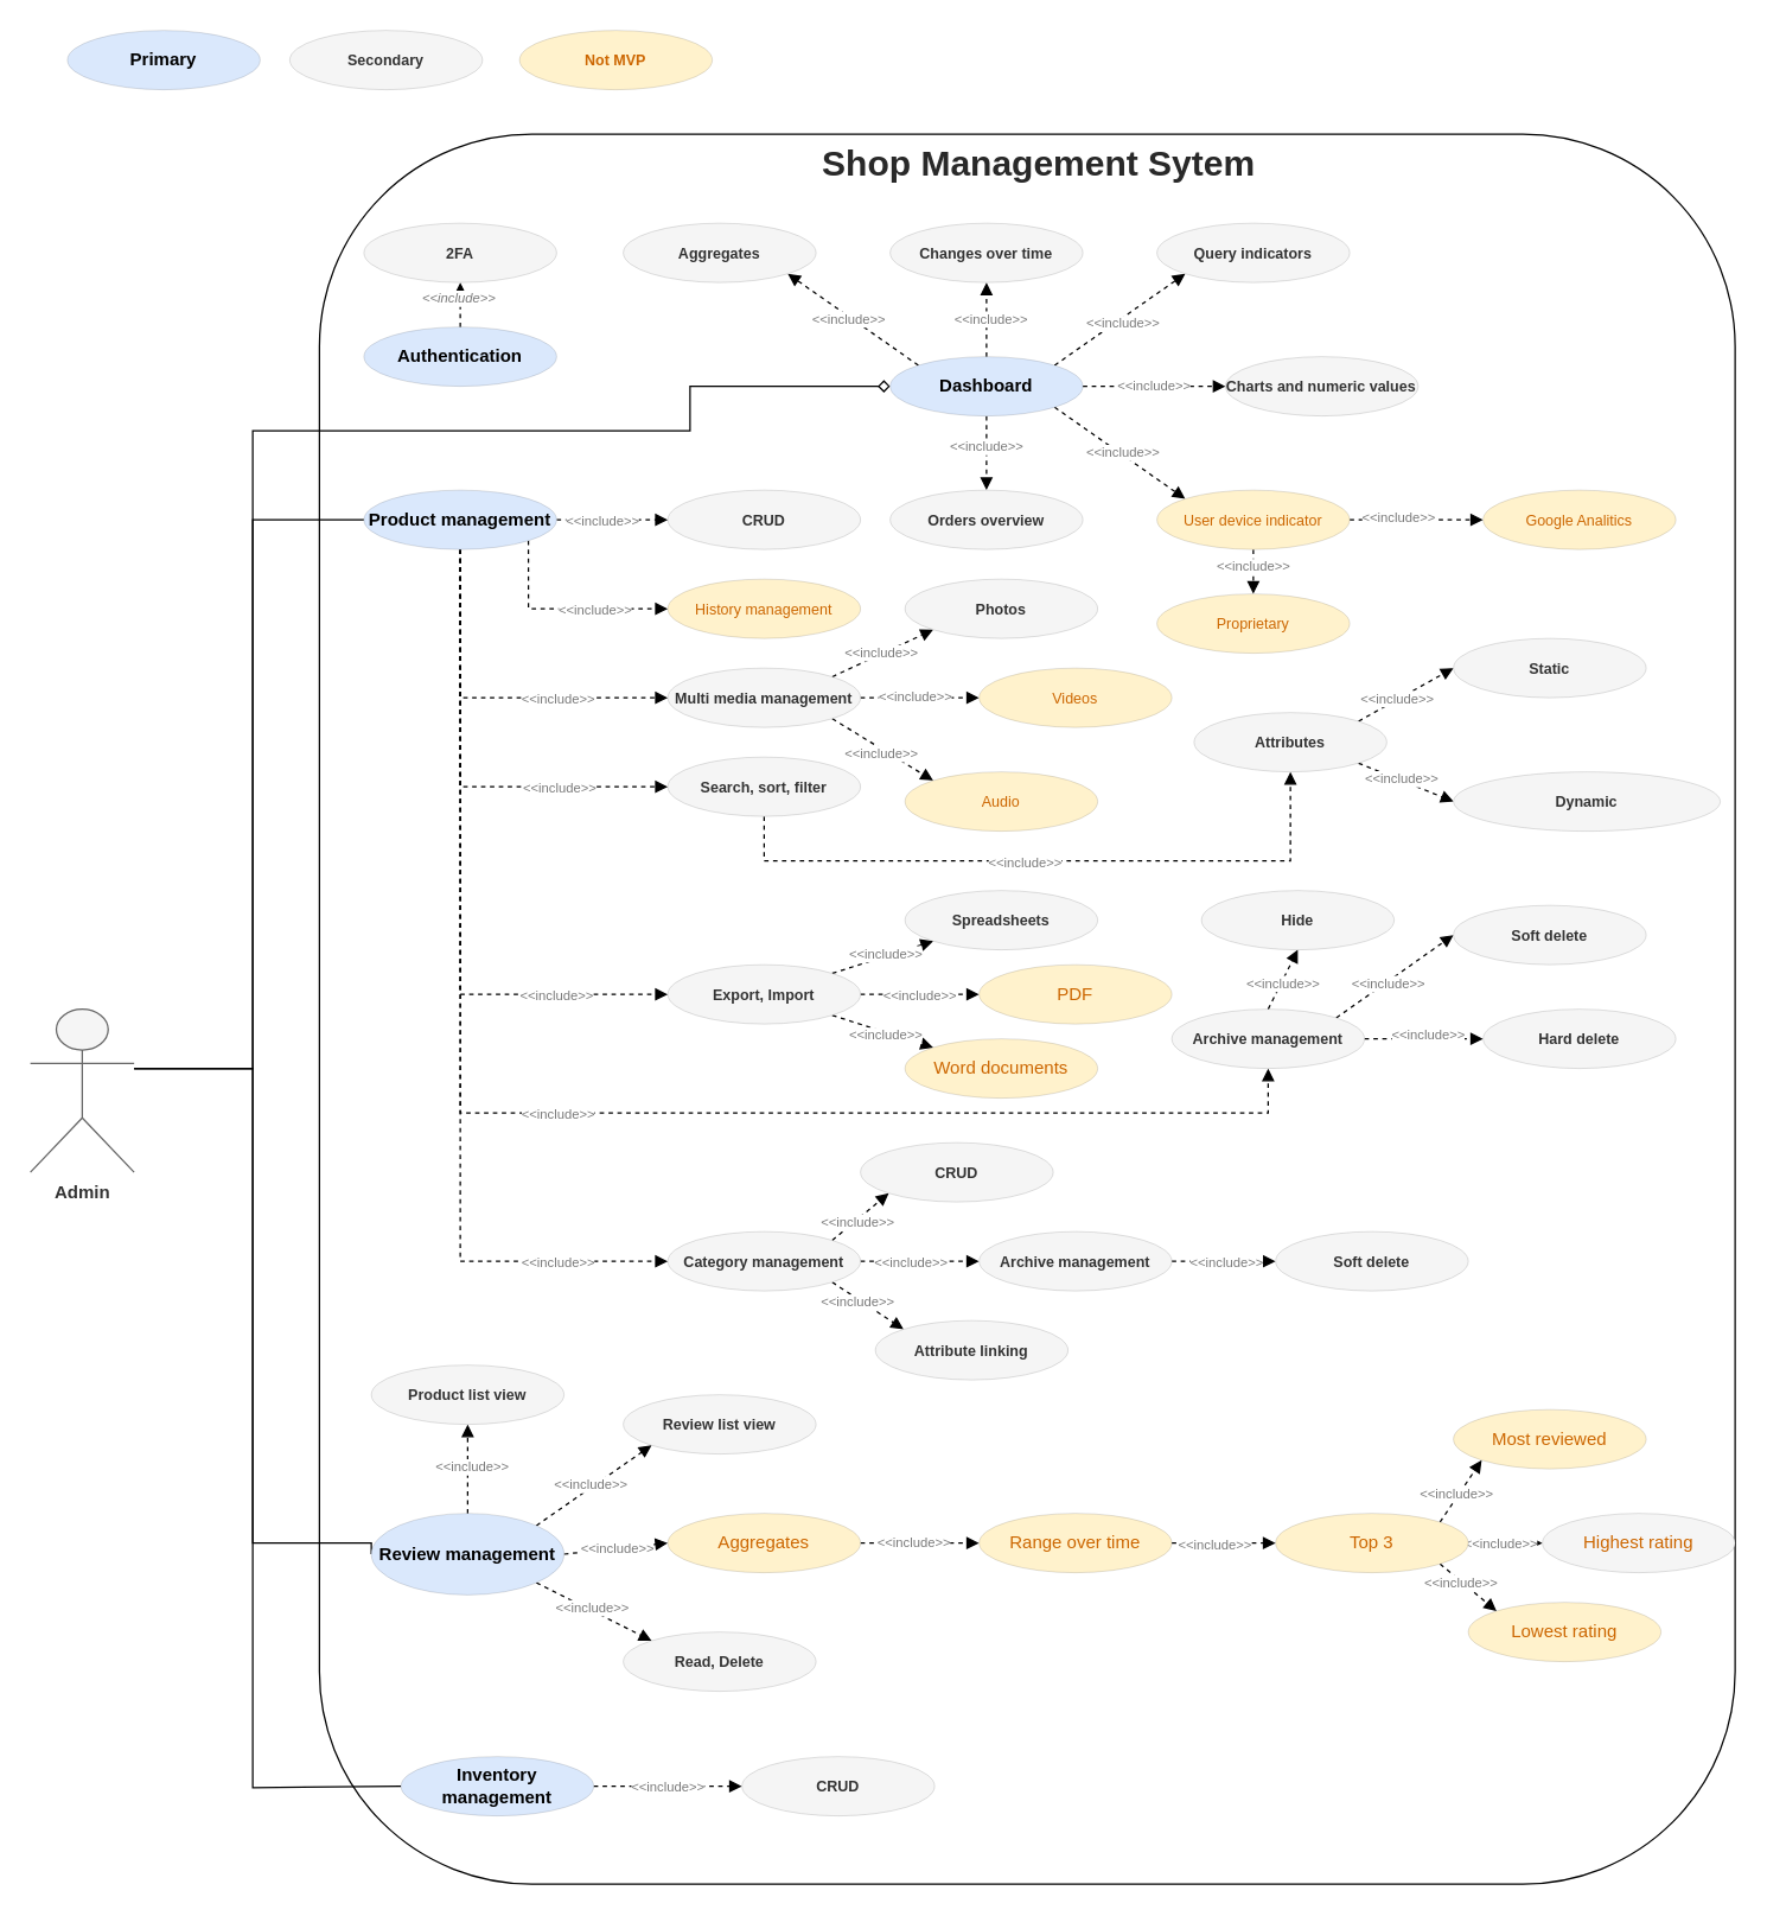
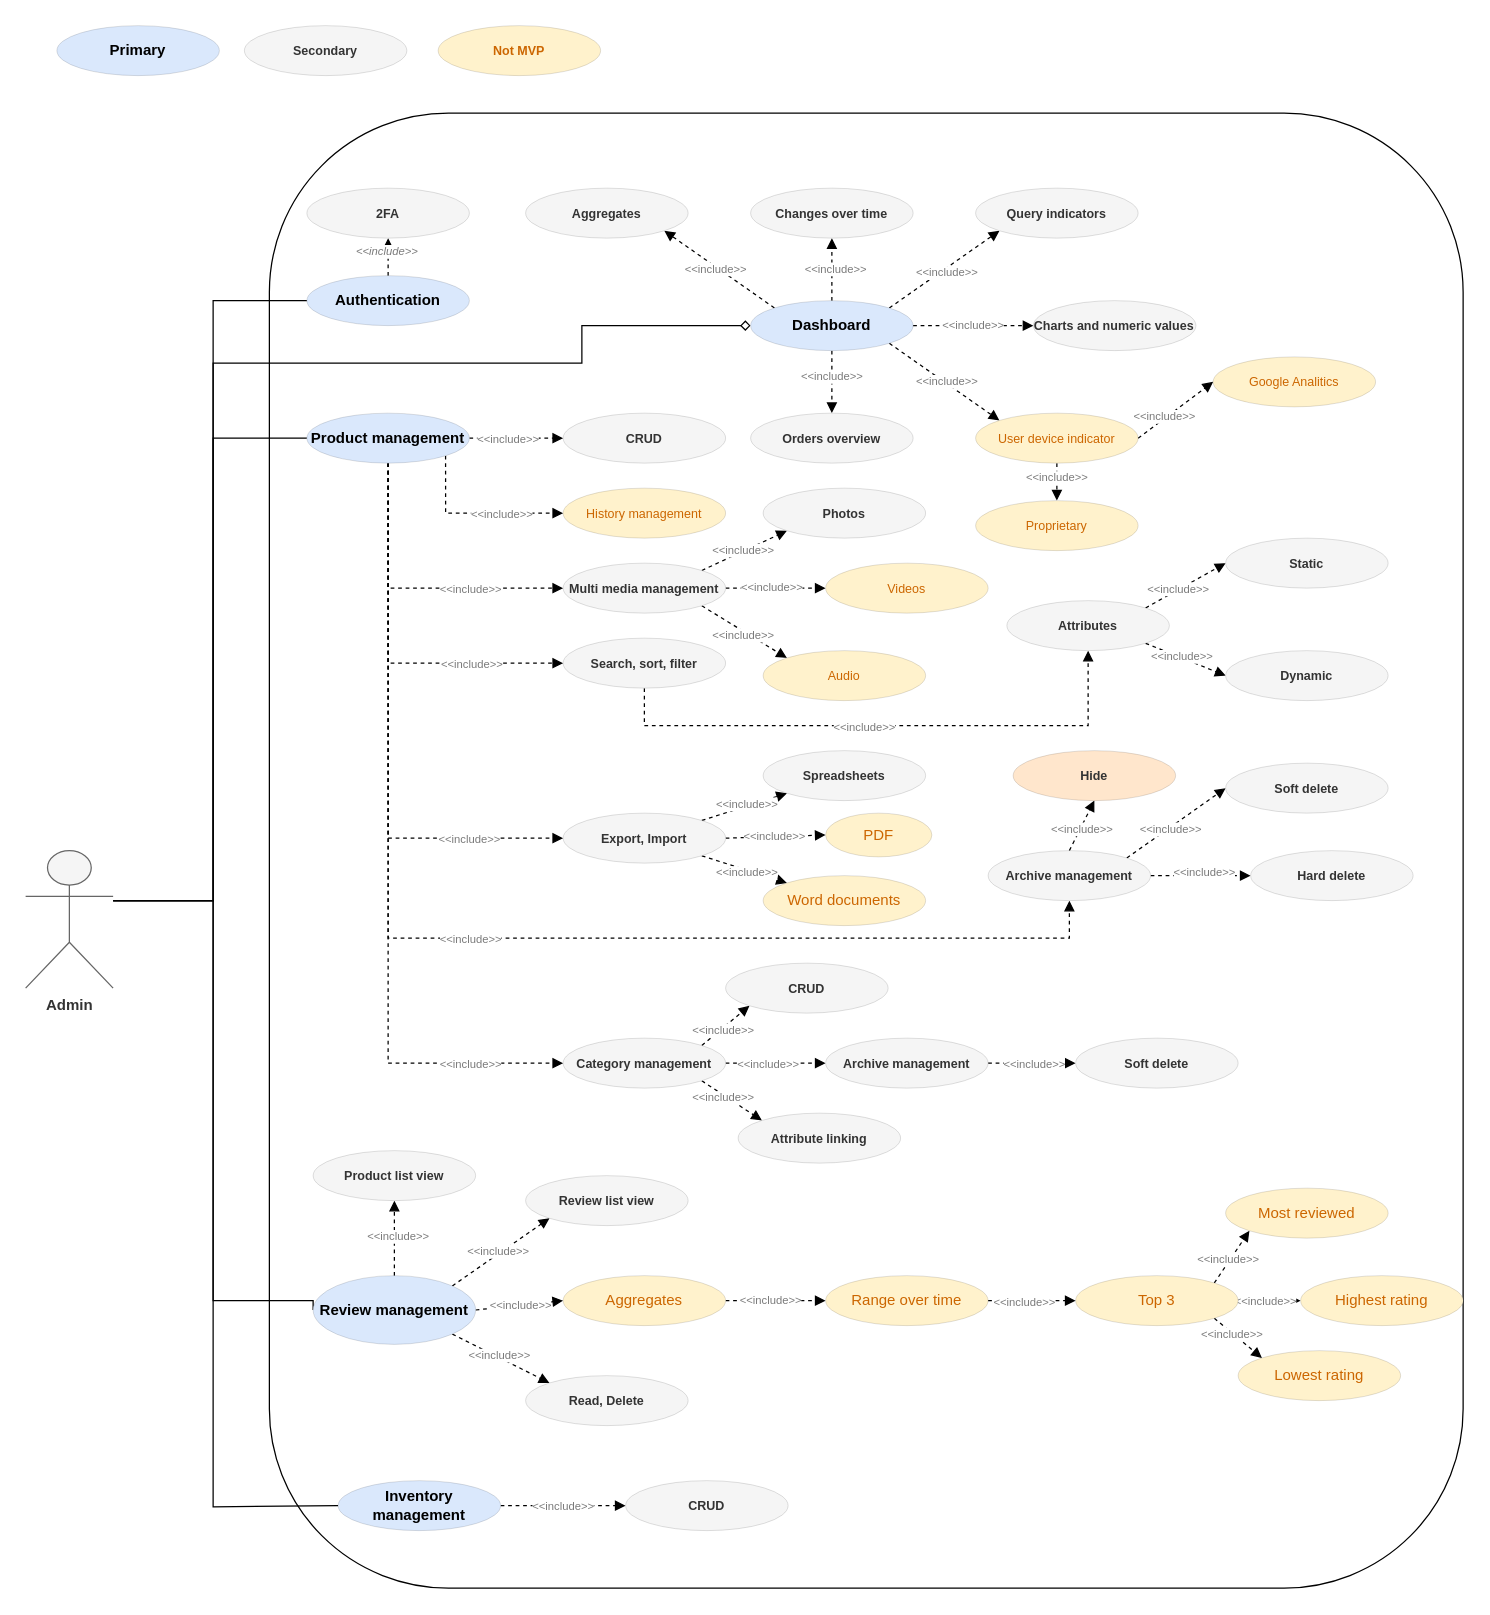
- <mxCell id="143" value="&lt;b&gt;&lt;font color=&quot;#292929&quot; style=&quot;font-size: 24px;&quot;&gt;Shop Management Sytem&lt;/font&gt;&lt;/b&gt;" style="text;html=1;align=center;verticalAlign=middle;resizable=0;points=[];autosize=1;strokeColor=none;fillColor=none;fontSize=9;fontFamily=Helvetica;fontColor=#7A7A7A;" vertex="1" parent="1"><mxGeometry x="540" y="90" width="320" height="40" as="geometry" /></mxCell>
+ <mxCell id="3" style="edgeStyle=orthogonalEdgeStyle;rounded=0;orthogonalLoop=1;jettySize=auto;html=1;entryX=0;entryY=0.5;entryDx=0;entryDy=0;endArrow=none;endFill=0;" parent="1" source="8" target="11" edge="1"><mxGeometry relative="1" as="geometry"><Array as="points"><mxPoint x="170" y="720" /><mxPoint x="170" y="240" /></Array></mxGeometry></mxCell>
- <mxCell id="52" value="Google Analitics" style="ellipse;whiteSpace=wrap;html=1;fillColor=#fff2cc;strokeColor=default;fontColor=#CC6600;labelBackgroundColor=none;strokeWidth=0;fontSize=10;" parent="1" vertex="1"><mxGeometry x="1000" y="330" width="130" height="40" as="geometry" /></mxCell>
+ <mxCell id="52" value="Google Analitics" style="ellipse;whiteSpace=wrap;html=1;fillColor=#fff2cc;strokeColor=default;fontColor=#CC6600;labelBackgroundColor=none;strokeWidth=0;fontSize=10;" parent="1" vertex="1"><mxGeometry x="970" y="285" width="130" height="40" as="geometry" /></mxCell>
- <mxCell id="102" value="Dynamic" style="ellipse;whiteSpace=wrap;html=1;fontSize=10;fillColor=#f5f5f5;fontColor=#333333;strokeWidth=0;fontStyle=1;" parent="1" vertex="1"><mxGeometry x="980" y="520" width="180" height="40" as="geometry" /></mxCell>
+ <mxCell id="102" value="Dynamic" style="ellipse;whiteSpace=wrap;html=1;fontSize=10;fillColor=#f5f5f5;fontColor=#333333;strokeWidth=0;fontStyle=1;" parent="1" vertex="1"><mxGeometry x="980" y="520" width="130" height="40" as="geometry" /></mxCell>
- <mxCell id="85" value="Hide" style="ellipse;whiteSpace=wrap;html=1;fontSize=10;fillColor=#f5f5f5;fontColor=#333333;strokeWidth=0;fontStyle=1;" parent="1" vertex="1"><mxGeometry x="810" y="600" width="130" height="40" as="geometry" /></mxCell>
+ <mxCell id="85" value="Hide" style="ellipse;whiteSpace=wrap;html=1;fontSize=10;fillColor=#ffe6cc;fontColor=#333333;strokeWidth=0;fontStyle=1;" parent="1" vertex="1"><mxGeometry x="810" y="600" width="130" height="40" as="geometry" /></mxCell>
- <mxCell id="76" value="PDF" style="ellipse;whiteSpace=wrap;html=1;fillColor=#fff2cc;strokeColor=default;fontColor=#CC6600;labelBackgroundColor=none;strokeWidth=0;" parent="1" vertex="1"><mxGeometry x="660" y="650" width="130" height="40" as="geometry" /></mxCell>
+ <mxCell id="76" value="PDF" style="ellipse;whiteSpace=wrap;html=1;fillColor=#fff2cc;strokeColor=default;fontColor=#CC6600;labelBackgroundColor=none;strokeWidth=0;" parent="1" vertex="1"><mxGeometry x="660" y="650" width="85" height="35" as="geometry" /></mxCell>
- <mxCell id="130" value="Highest rating" style="ellipse;whiteSpace=wrap;html=1;fillColor=#f5f5f5;strokeColor=default;fontColor=#CC6600;labelBackgroundColor=none;strokeWidth=0;" parent="1" vertex="1"><mxGeometry x="1040" y="1020" width="130" height="40" as="geometry" /></mxCell>
+ <mxCell id="130" value="Highest rating" style="ellipse;whiteSpace=wrap;html=1;fillColor=#fff2cc;strokeColor=default;fontColor=#CC6600;labelBackgroundColor=none;strokeWidth=0;" parent="1" vertex="1"><mxGeometry x="1040" y="1020" width="130" height="40" as="geometry" /></mxCell>
